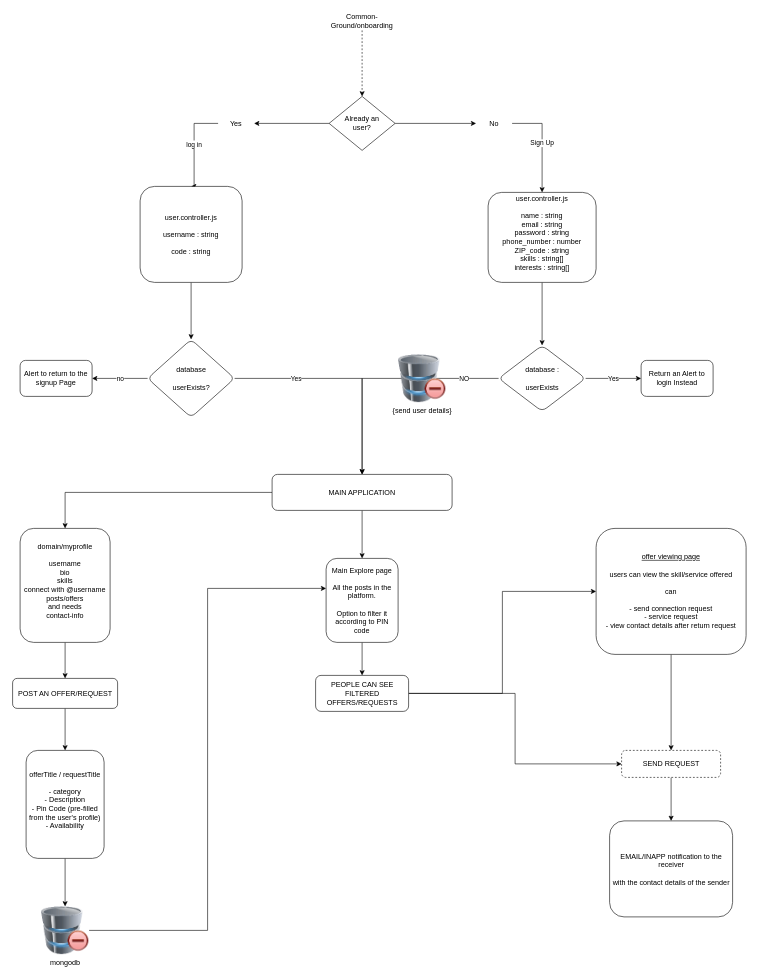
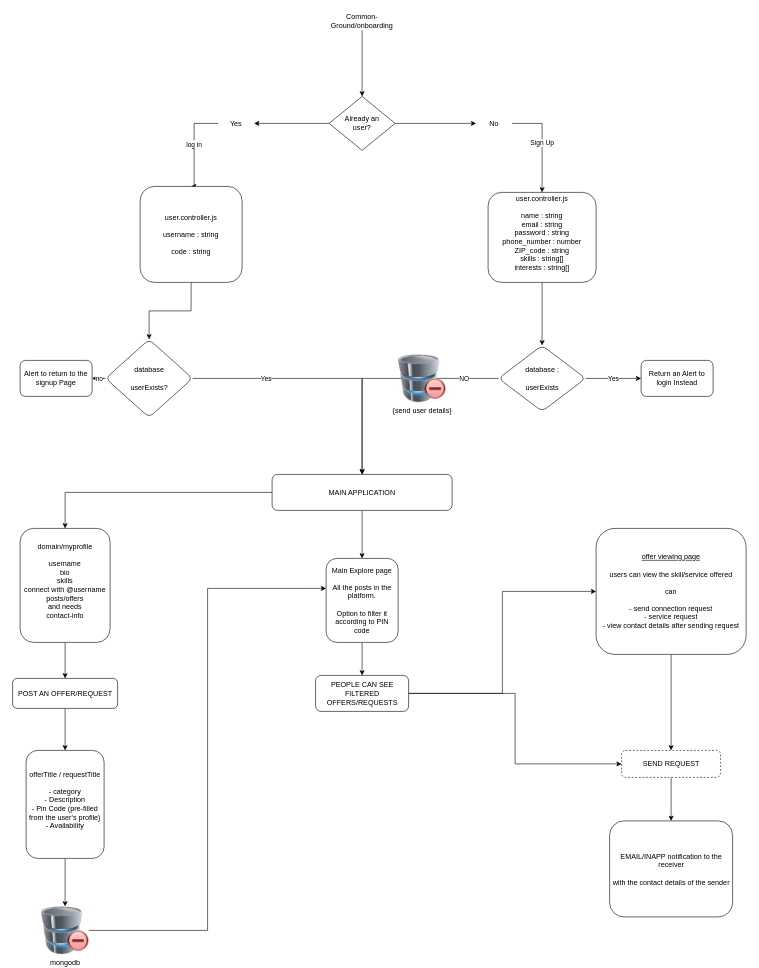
- <mxCell id="2" value="" style="edgeStyle=orthogonalEdgeStyle;rounded=0;orthogonalLoop=1;jettySize=auto;html=1;dashed=1;" parent="1" source="3" target="6" edge="1"><mxGeometry relative="1" as="geometry" /></mxCell>
+ <mxCell id="2" value="" style="edgeStyle=orthogonalEdgeStyle;rounded=0;orthogonalLoop=1;jettySize=auto;html=1;" parent="1" source="3" target="6" edge="1"><mxGeometry relative="1" as="geometry" /></mxCell>
- <mxCell id="17" value="&lt;div&gt;database&lt;/div&gt;&lt;div&gt;&lt;br&gt;&lt;/div&gt;&lt;div&gt;userExists?&lt;/div&gt;" style="rhombus;whiteSpace=wrap;html=1;rounded=1;" parent="1" vertex="1"><mxGeometry x="245.5" y="565" width="145" height="130" as="geometry" /></mxCell>
+ <mxCell id="17" value="&lt;div&gt;database&lt;/div&gt;&lt;div&gt;&lt;br&gt;&lt;/div&gt;&lt;div&gt;userExists?&lt;/div&gt;" style="rhombus;whiteSpace=wrap;html=1;rounded=1;" parent="1" vertex="1"><mxGeometry x="175.5" y="565" width="145" height="130" as="geometry" /></mxCell>
- <mxCell id="31" value="&lt;div&gt;&lt;u&gt;offer viewing page&lt;/u&gt;&lt;/div&gt;&lt;div&gt;&lt;br&gt;&lt;/div&gt;&lt;div&gt;users can view the skill/service offered&lt;/div&gt;&lt;div&gt;&lt;br&gt;&lt;/div&gt;&lt;div&gt;can&lt;/div&gt;&lt;div&gt;&lt;br&gt;&lt;/div&gt;&lt;div&gt;- send connection request&lt;/div&gt;&lt;div&gt;- service request&lt;/div&gt;&lt;div&gt;- view contact details after return request&lt;/div&gt;" style="whiteSpace=wrap;html=1;rounded=1;" parent="1" vertex="1"><mxGeometry x="993" y="880" width="250" height="210" as="geometry" /></mxCell>
+ <mxCell id="31" value="&lt;div&gt;&lt;u&gt;offer viewing page&lt;/u&gt;&lt;/div&gt;&lt;div&gt;&lt;br&gt;&lt;/div&gt;&lt;div&gt;users can view the skill/service offered&lt;/div&gt;&lt;div&gt;&lt;br&gt;&lt;/div&gt;&lt;div&gt;can&lt;/div&gt;&lt;div&gt;&lt;br&gt;&lt;/div&gt;&lt;div&gt;- send connection request&lt;/div&gt;&lt;div&gt;- service request&lt;/div&gt;&lt;div&gt;- view contact details after sending request&lt;/div&gt;" style="whiteSpace=wrap;html=1;rounded=1;" parent="1" vertex="1"><mxGeometry x="993" y="880" width="250" height="210" as="geometry" /></mxCell>
